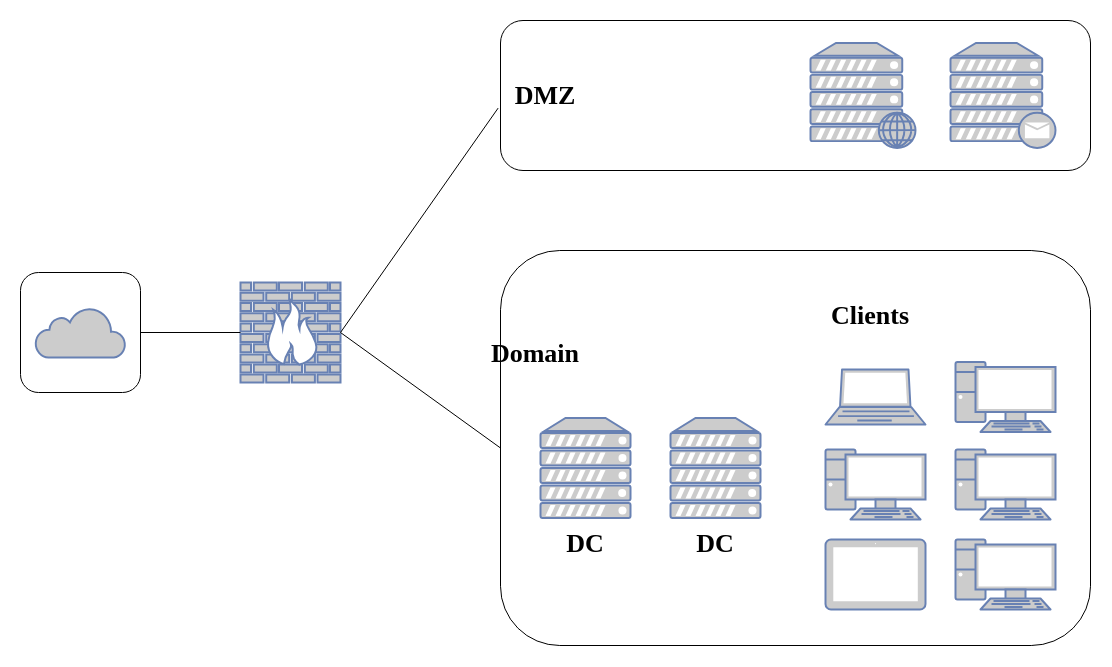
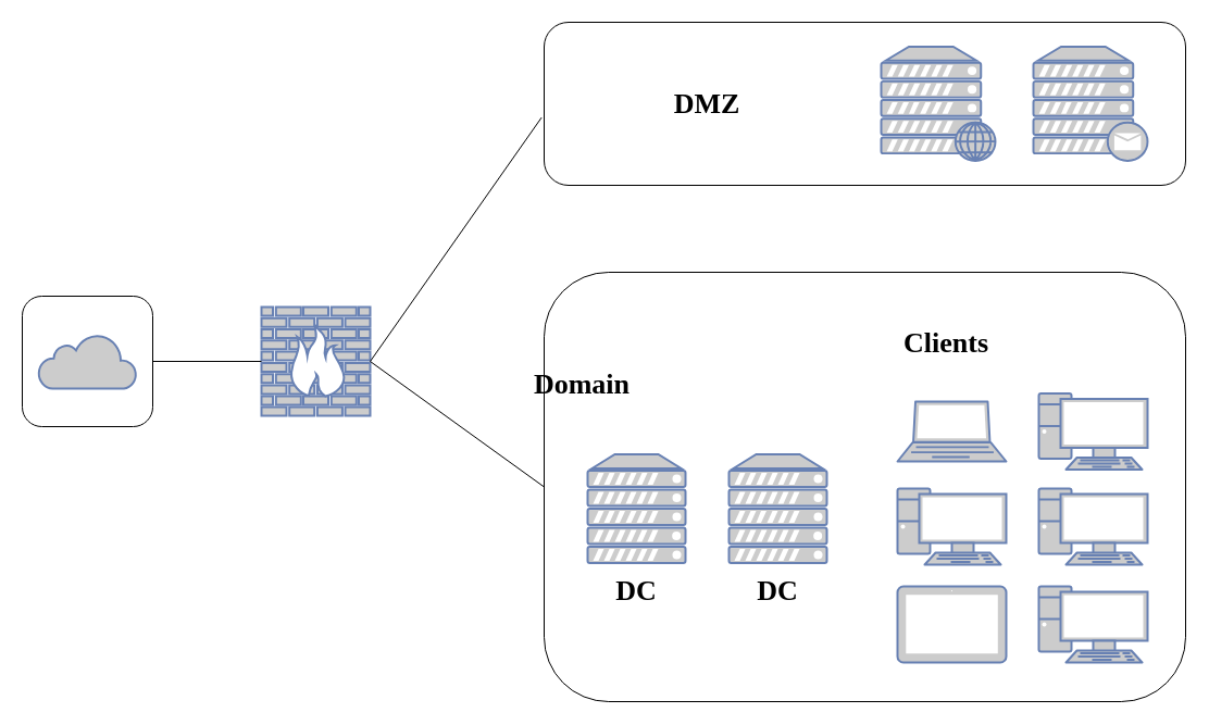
- <mxCell id="24" value="&lt;h1&gt;&lt;font face=&quot;Verdana&quot; style=&quot;font-size: 26px;&quot;&gt;DMZ&lt;/font&gt;&lt;/h1&gt;" style="text;html=1;strokeColor=none;fillColor=none;align=center;verticalAlign=middle;whiteSpace=wrap;rounded=0;container=0;" vertex="1" parent="1"><mxGeometry x="515" y="80" width="60" height="30" as="geometry" /></mxCell>
+ <mxCell id="24" value="&lt;h1&gt;&lt;font face=&quot;Verdana&quot; style=&quot;font-size: 26px;&quot;&gt;DMZ&lt;/font&gt;&lt;/h1&gt;" style="text;html=1;strokeColor=none;fillColor=none;align=center;verticalAlign=middle;whiteSpace=wrap;rounded=0;container=0;" vertex="1" parent="1"><mxGeometry x="620" y="80" width="60" height="30" as="geometry" /></mxCell>
